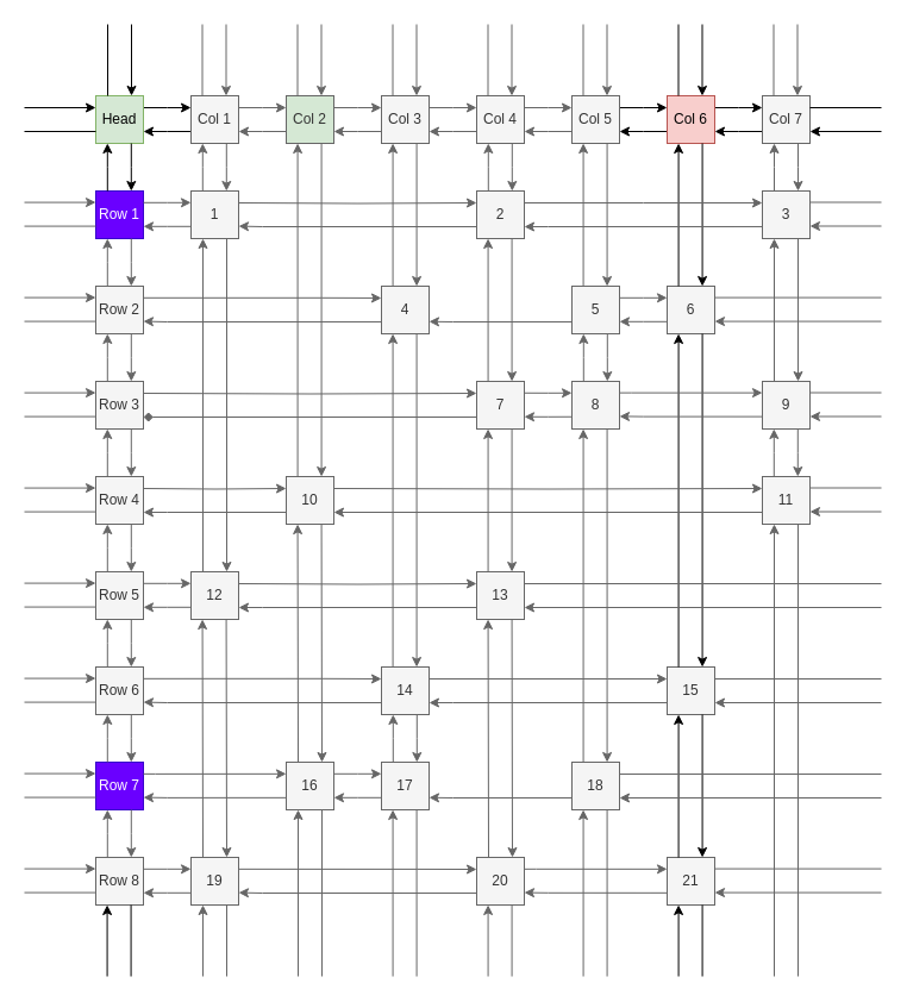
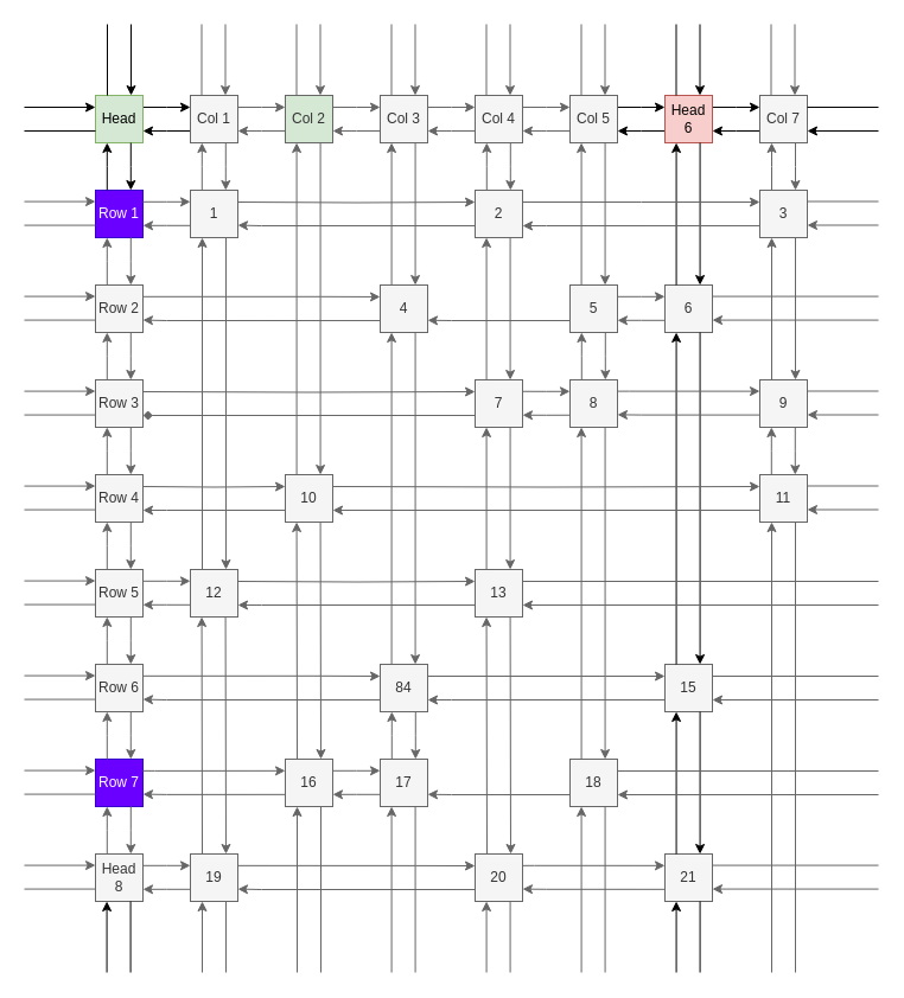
- <mxCell id="21" value="Col 6" style="whiteSpace=wrap;html=1;aspect=fixed;fillColor=#f8cecc;strokeColor=#b85450;" parent="1" vertex="1"><mxGeometry x="560" y="80" width="40" height="40" as="geometry" /></mxCell>
+ <mxCell id="21" value="Head 6" style="whiteSpace=wrap;html=1;aspect=fixed;fillColor=#f8cecc;strokeColor=#b85450;" parent="1" vertex="1"><mxGeometry x="560" y="80" width="40" height="40" as="geometry" /></mxCell>
- <mxCell id="45" value="14" style="whiteSpace=wrap;html=1;aspect=fixed;fillColor=#f5f5f5;strokeColor=#666666;fontColor=#333333;" parent="1" vertex="1"><mxGeometry x="320" y="560" width="40" height="40" as="geometry" /></mxCell>
+ <mxCell id="45" value="84" style="whiteSpace=wrap;html=1;aspect=fixed;fillColor=#f5f5f5;strokeColor=#666666;fontColor=#333333;" parent="1" vertex="1"><mxGeometry x="320" y="560" width="40" height="40" as="geometry" /></mxCell>
- <mxCell id="51" value="Row 8" style="whiteSpace=wrap;html=1;aspect=fixed;fillColor=#f5f5f5;strokeColor=#666666;fontColor=#333333;" parent="1" vertex="1"><mxGeometry x="80" y="720" width="40" height="40" as="geometry" /></mxCell>
+ <mxCell id="51" value="Head 8" style="whiteSpace=wrap;html=1;aspect=fixed;fillColor=#f5f5f5;strokeColor=#666666;fontColor=#333333;" parent="1" vertex="1"><mxGeometry x="80" y="720" width="40" height="40" as="geometry" /></mxCell>
